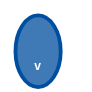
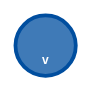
- <mxCell id="2" value="&lt;font style=&quot;font-size: 16px;&quot;&gt;&lt;b&gt;&lt;br&gt;&lt;br&gt;v&lt;/b&gt;&lt;/font&gt;" style="ellipse;whiteSpace=wrap;html=1;aspect=fixed;strokeWidth=5;fillColor=#3f7ab7;fontColor=#ffffff;strokeColor=#004e9f;" parent="1" vertex="1"><mxGeometry x="20" y="20" width="60" height="95" as="geometry" /></mxCell>
+ <mxCell id="2" value="&lt;font style=&quot;font-size: 16px;&quot;&gt;&lt;b&gt;&lt;br&gt;&lt;br&gt;v&lt;/b&gt;&lt;/font&gt;" style="ellipse;whiteSpace=wrap;html=1;aspect=fixed;strokeWidth=5;fillColor=#3f7ab7;fontColor=#ffffff;strokeColor=#004e9f;" parent="1" vertex="1"><mxGeometry x="20" y="20" width="80" height="80" as="geometry" /></mxCell>
